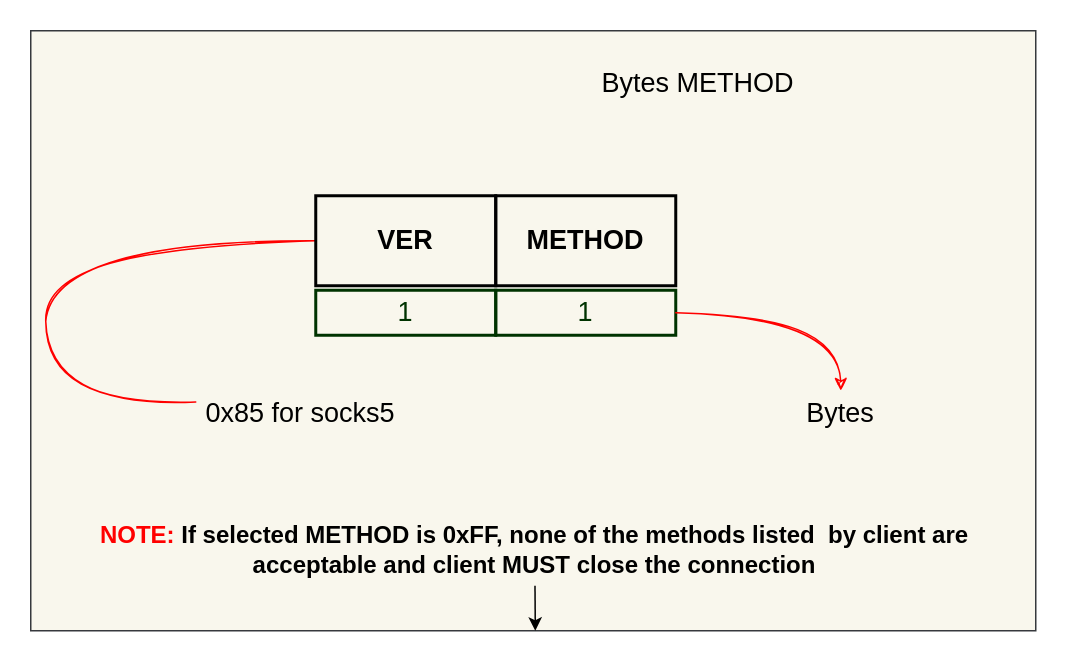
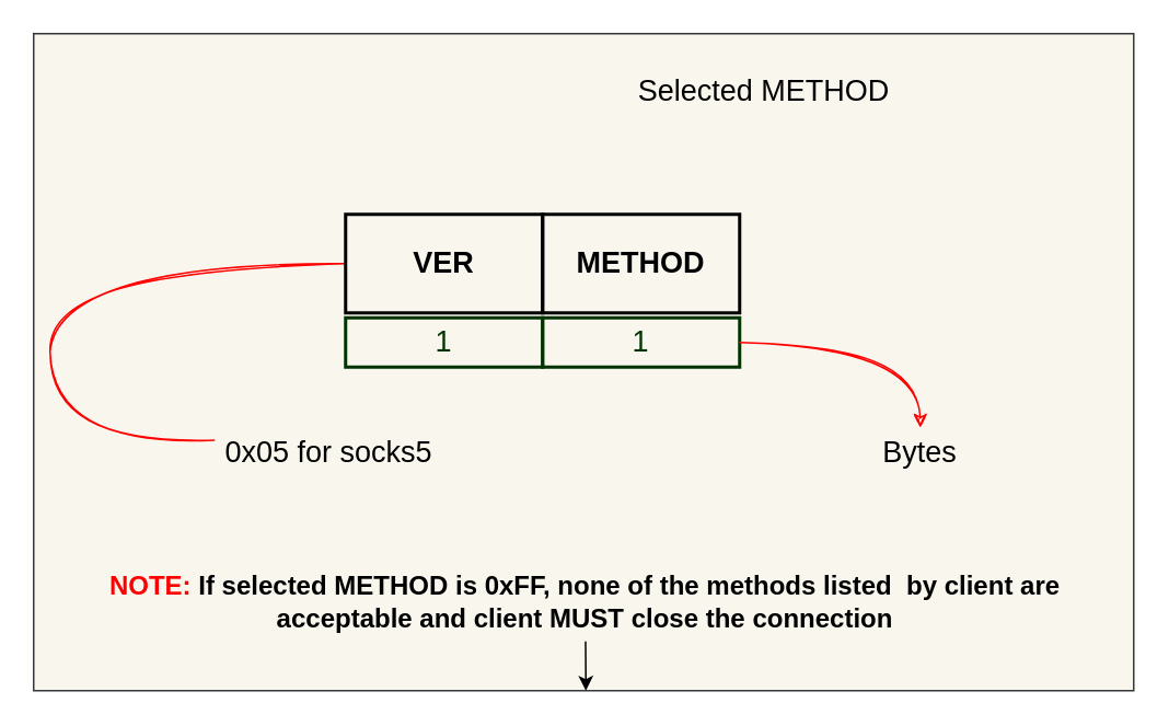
- <mxCell id="7" value="Bytes METHOD" style="text;html=1;strokeColor=none;fillColor=none;align=center;verticalAlign=middle;whiteSpace=wrap;rounded=0;fontSize=18;fontColor=#000000;" parent="1" vertex="1"><mxGeometry x="340" y="40" width="250" height="30" as="geometry" /></mxCell>
+ <mxCell id="7" value="Selected METHOD" style="text;html=1;strokeColor=none;fillColor=none;align=center;verticalAlign=middle;whiteSpace=wrap;rounded=0;fontSize=18;fontColor=#000000;" parent="1" vertex="1"><mxGeometry x="340" y="40" width="250" height="30" as="geometry" /></mxCell>
- <mxCell id="6" value="&lt;font color=&quot;#000000&quot;&gt;0x85 for socks5&lt;/font&gt;" style="text;html=1;strokeColor=none;fillColor=none;align=center;verticalAlign=middle;whiteSpace=wrap;rounded=0;fontSize=18;" parent="1" vertex="1"><mxGeometry x="130" y="260" width="140" height="30" as="geometry" /></mxCell>
+ <mxCell id="6" value="&lt;font color=&quot;#000000&quot;&gt;0x05 for socks5&lt;/font&gt;" style="text;html=1;strokeColor=none;fillColor=none;align=center;verticalAlign=middle;whiteSpace=wrap;rounded=0;fontSize=18;" parent="1" vertex="1"><mxGeometry x="130" y="260" width="140" height="30" as="geometry" /></mxCell>
